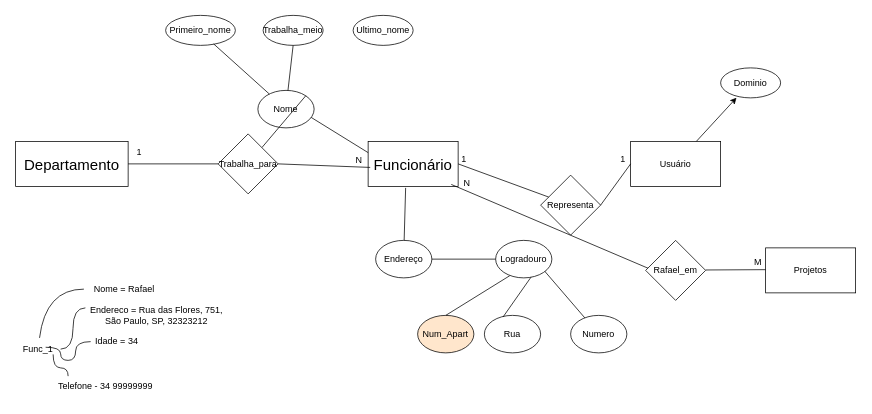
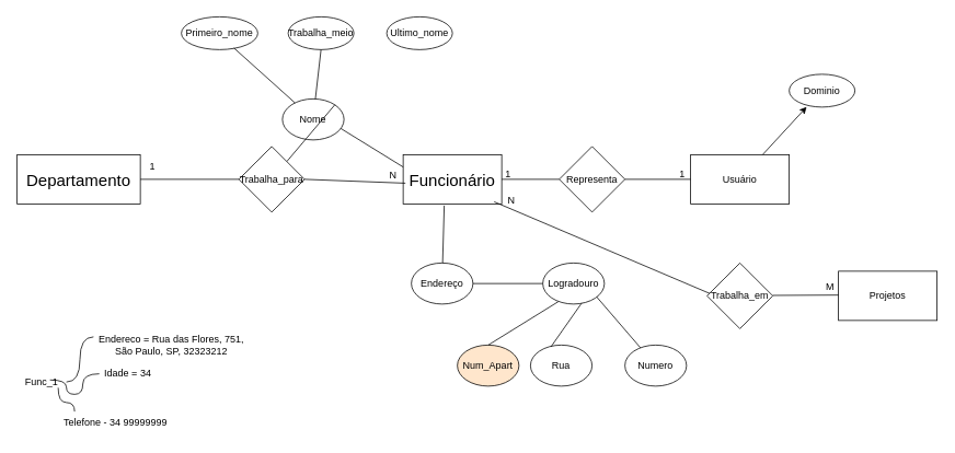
- <mxCell id="37" value="Representa" style="rhombus;whiteSpace=wrap;html=1;" vertex="1" parent="1"><mxGeometry x="720" y="233" width="80" height="80" as="geometry" /></mxCell>
+ <mxCell id="37" value="Representa" style="rhombus;whiteSpace=wrap;html=1;" vertex="1" parent="1"><mxGeometry x="680" y="178" width="80" height="80" as="geometry" /></mxCell>
- <mxCell id="45" value="Rafael_em" style="rhombus;whiteSpace=wrap;html=1;" vertex="1" parent="1"><mxGeometry x="860" y="320" width="80" height="80" as="geometry" /></mxCell>
+ <mxCell id="45" value="Trabalha_em" style="rhombus;whiteSpace=wrap;html=1;" vertex="1" parent="1"><mxGeometry x="860" y="320" width="80" height="80" as="geometry" /></mxCell>
- <mxCell id="22" value="Nome = Rafael" style="text;html=1;align=center;verticalAlign=middle;whiteSpace=wrap;rounded=0;" vertex="1" parent="1"><mxGeometry x="110" y="370" width="110" height="30" as="geometry" /></mxCell>
- <mxCell id="23" value="" style="endArrow=none;html=1;rounded=0;curved=1;targetPerimeterSpacing=-1;strokeWidth=1;strokeColor=default;" edge="1" parent="1" source="21" target="22"><mxGeometry width="50" height="50" relative="1" as="geometry"><mxPoint x="320" y="400" as="sourcePoint" /><mxPoint x="370" y="350" as="targetPoint" /><Array as="points"><mxPoint x="60" y="385" /></Array></mxGeometry></mxCell>
